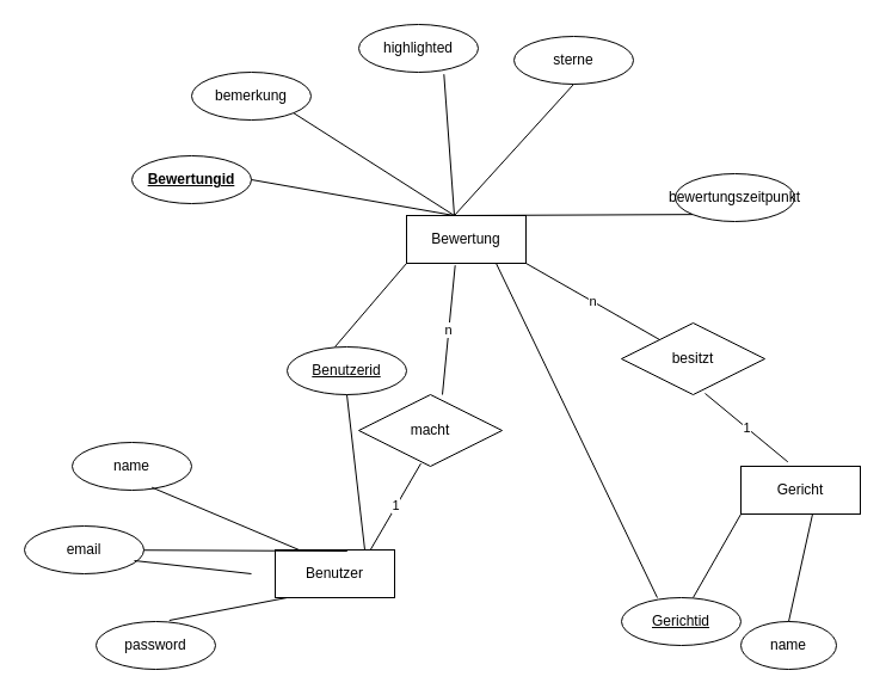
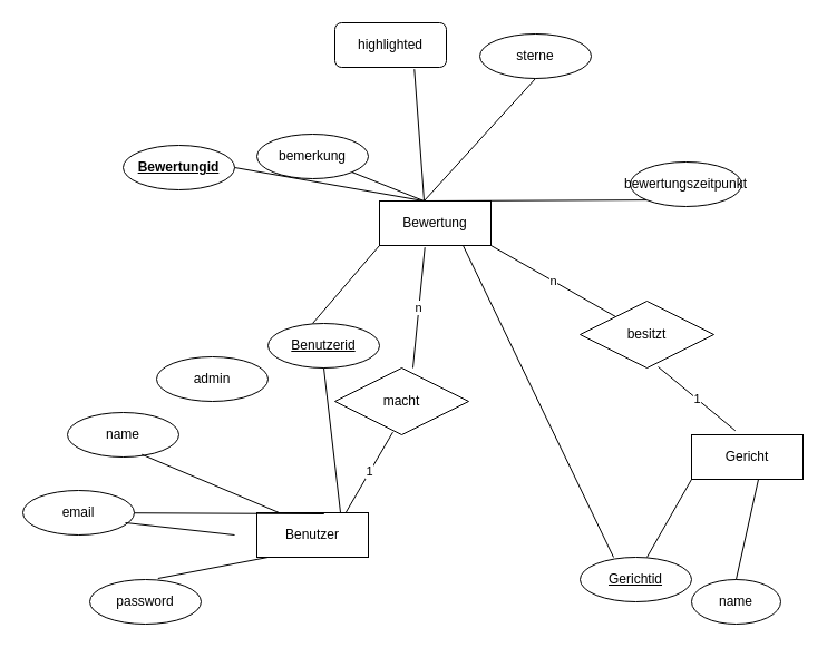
- <mxCell id="20" value="highlighted" style="ellipse;whiteSpace=wrap;html=1;align=center;" vertex="1" parent="1"><mxGeometry x="300" y="20" width="100" height="40" as="geometry" /></mxCell>
+ <mxCell id="20" value="highlighted" style="whiteSpace=wrap;html=1;align=center;rounded=1;" vertex="1" parent="1"><mxGeometry x="300" y="20" width="100" height="40" as="geometry" /></mxCell>
- <mxCell id="23" value="bemerkung" style="ellipse;whiteSpace=wrap;html=1;align=center;" vertex="1" parent="1"><mxGeometry x="160" y="60" width="100" height="40" as="geometry" /></mxCell>
+ <mxCell id="23" value="bemerkung" style="ellipse;whiteSpace=wrap;html=1;align=center;" vertex="1" parent="1"><mxGeometry x="230" y="120" width="100" height="40" as="geometry" /></mxCell>
+ <mxCell id="6" value="admin" style="ellipse;whiteSpace=wrap;html=1;align=center;" vertex="1" parent="1"><mxGeometry x="140" y="320" width="100" height="40" as="geometry" /></mxCell>
